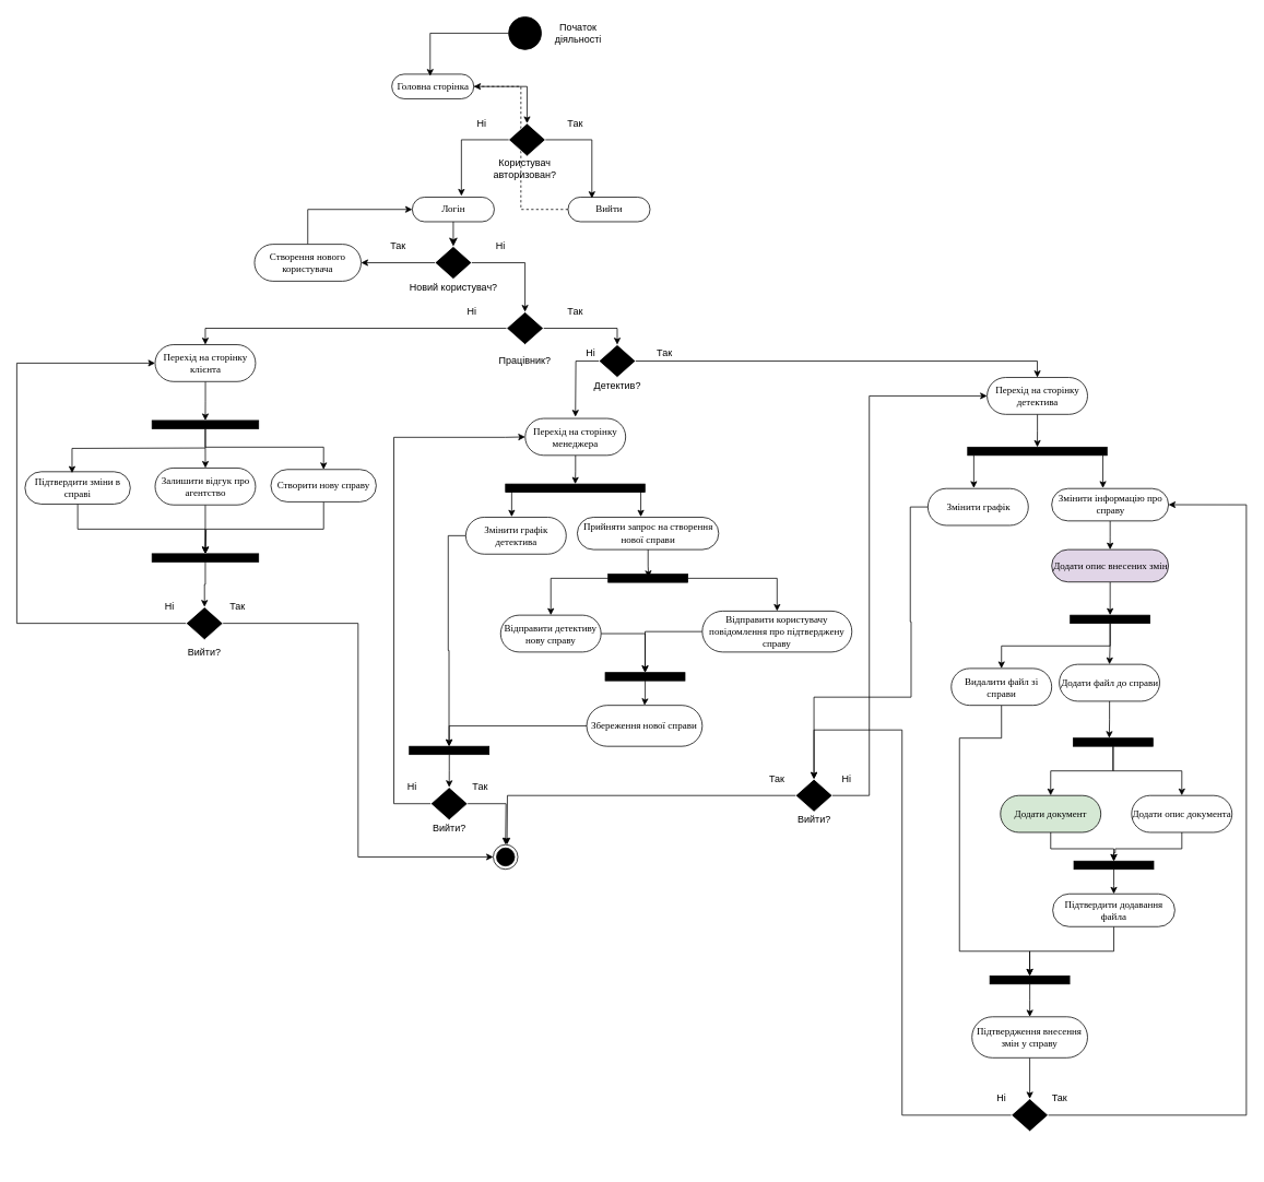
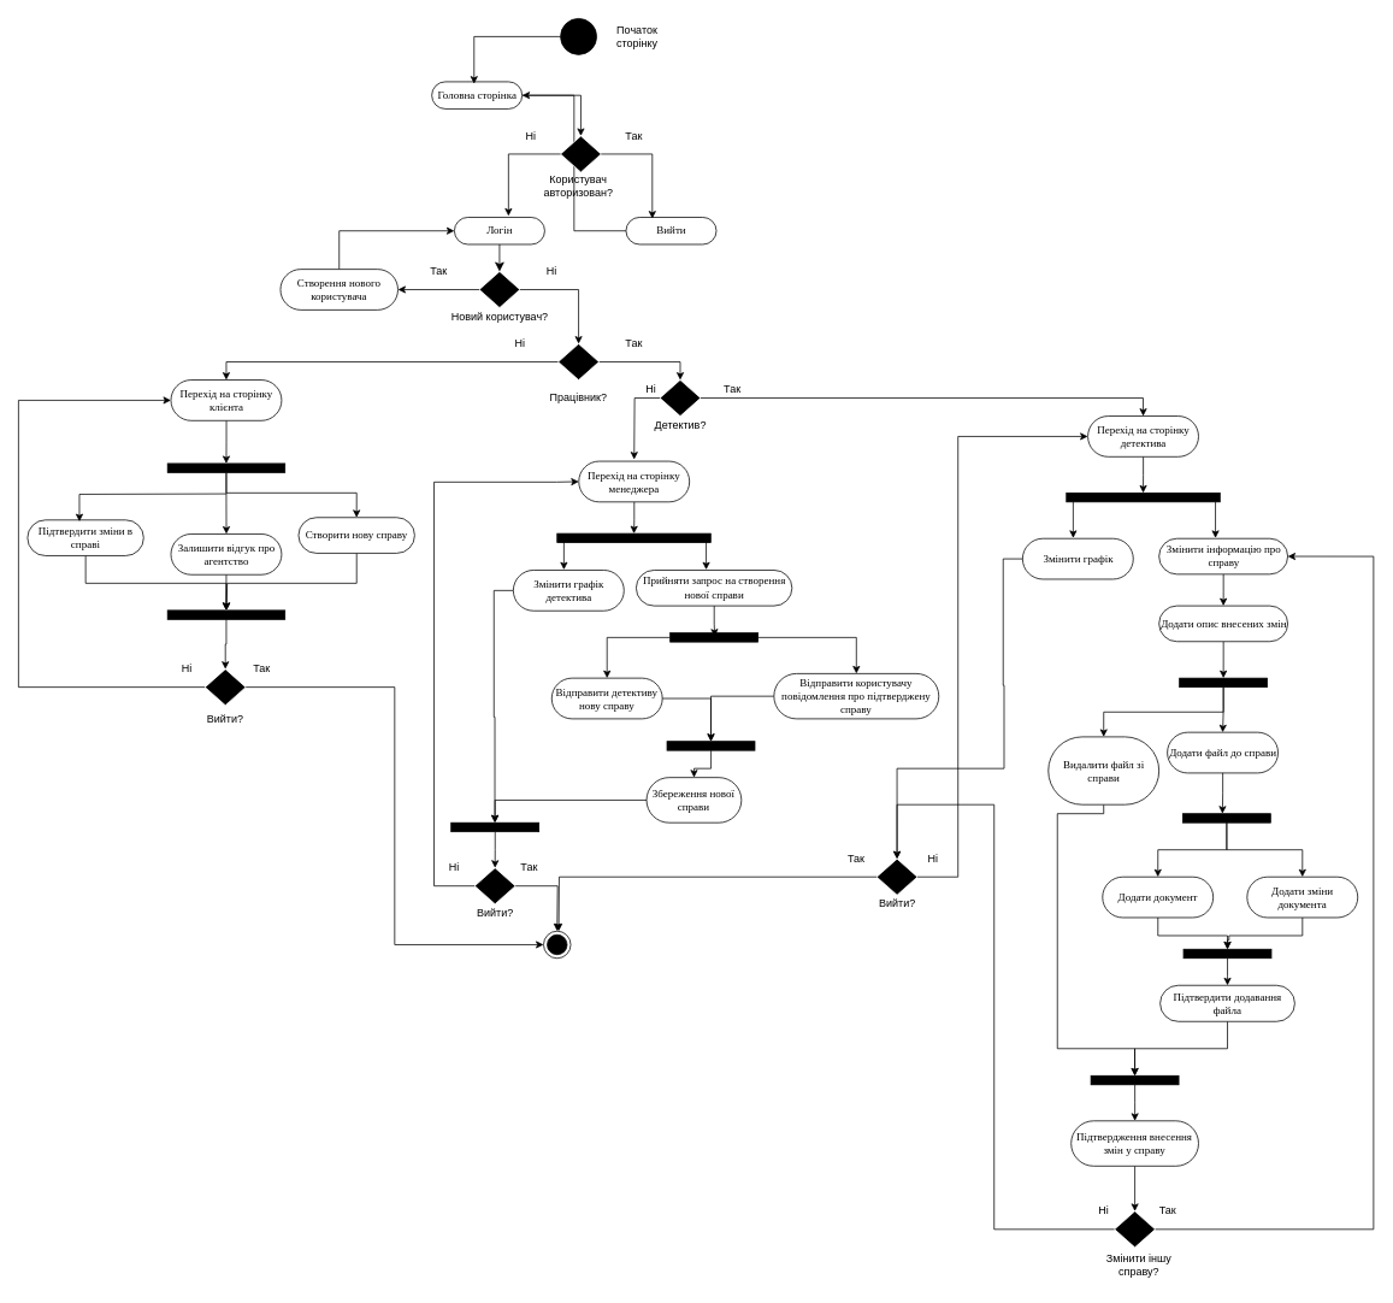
- <mxCell id="63" value="Початок діяльності" style="rounded=0;whiteSpace=wrap;html=1;fillColor=none;strokeColor=none;" vertex="1" parent="1"><mxGeometry x="670" y="25" width="70" height="30" as="geometry" /></mxCell>
+ <mxCell id="63" value="Початок сторінку" style="rounded=0;whiteSpace=wrap;html=1;fillColor=none;strokeColor=none;" vertex="1" parent="1"><mxGeometry x="670" y="25" width="70" height="30" as="geometry" /></mxCell>
- <mxCell id="15" style="edgeStyle=orthogonalEdgeStyle;rounded=0;orthogonalLoop=1;jettySize=auto;html=1;entryX=1;entryY=0.5;entryDx=0;entryDy=0;endArrow=classic;endFill=1;dashed=1;" edge="1" parent="1" source="16" target="13"><mxGeometry relative="1" as="geometry" /></mxCell>
+ <mxCell id="15" style="edgeStyle=orthogonalEdgeStyle;rounded=0;orthogonalLoop=1;jettySize=auto;html=1;entryX=1;entryY=0.5;entryDx=0;entryDy=0;endArrow=classic;endFill=1;" edge="1" parent="1" source="16" target="13"><mxGeometry relative="1" as="geometry" /></mxCell>
- <mxCell id="74" value="Залишити відгук про агентство" style="rounded=1;whiteSpace=wrap;html=1;shadow=0;comic=0;labelBackgroundColor=none;strokeWidth=1;fontFamily=Verdana;fontSize=12;align=center;arcSize=50;" vertex="1" parent="1"><mxGeometry x="188.75" y="570.5" width="122.5" height="45" as="geometry" /></mxCell>
+ <mxCell id="74" value="Залишити відгук про агентство" style="rounded=1;whiteSpace=wrap;html=1;shadow=0;comic=0;labelBackgroundColor=none;strokeWidth=1;fontFamily=Verdana;fontSize=12;align=center;arcSize=50;" vertex="1" parent="1"><mxGeometry x="188.75" y="590.5" width="122.5" height="45" as="geometry" /></mxCell>
- <mxCell id="107" value="Додати опис внесених змін" style="rounded=1;whiteSpace=wrap;html=1;shadow=0;comic=0;labelBackgroundColor=none;strokeWidth=1;fontFamily=Verdana;fontSize=12;align=center;arcSize=50;fillColor=#e1d5e7;" vertex="1" parent="1"><mxGeometry x="1282.51" y="670" width="142.5" height="39.5" as="geometry" /></mxCell>
+ <mxCell id="107" value="Додати опис внесених змін" style="rounded=1;whiteSpace=wrap;html=1;shadow=0;comic=0;labelBackgroundColor=none;strokeWidth=1;fontFamily=Verdana;fontSize=12;align=center;arcSize=50;" vertex="1" parent="1"><mxGeometry x="1282.51" y="670" width="142.5" height="39.5" as="geometry" /></mxCell>
- <mxCell id="99" value="Видалити файл зі справи" style="rounded=1;whiteSpace=wrap;html=1;shadow=0;comic=0;labelBackgroundColor=none;strokeWidth=1;fontFamily=Verdana;fontSize=12;align=center;arcSize=50;" vertex="1" parent="1"><mxGeometry x="1160" y="815" width="122.5" height="45" as="geometry" /></mxCell>
+ <mxCell id="99" value="Видалити файл зі справи" style="rounded=1;whiteSpace=wrap;html=1;shadow=0;comic=0;labelBackgroundColor=none;strokeWidth=1;fontFamily=Verdana;fontSize=12;align=center;arcSize=50;" vertex="1" parent="1"><mxGeometry x="1160" y="815" width="122.5" height="75" as="geometry" /></mxCell>
- <mxCell id="50" value="Збереження нової справи" style="rounded=1;whiteSpace=wrap;html=1;shadow=0;comic=0;labelBackgroundColor=none;strokeWidth=1;fontFamily=Verdana;fontSize=12;align=center;arcSize=50;" vertex="1" parent="1"><mxGeometry x="715.25" y="860" width="141" height="50" as="geometry" /></mxCell>
+ <mxCell id="50" value="Збереження нової справи" style="rounded=1;whiteSpace=wrap;html=1;shadow=0;comic=0;labelBackgroundColor=none;strokeWidth=1;fontFamily=Verdana;fontSize=12;align=center;arcSize=50;" vertex="1" parent="1"><mxGeometry x="715.25" y="860" width="105" height="50" as="geometry" /></mxCell>
- <mxCell id="112" value="Додати документ" style="rounded=1;whiteSpace=wrap;html=1;shadow=0;comic=0;labelBackgroundColor=none;strokeWidth=1;fontFamily=Verdana;fontSize=12;align=center;arcSize=50;fillColor=#d5e8d4;" vertex="1" parent="1"><mxGeometry x="1220" y="970" width="122.5" height="45" as="geometry" /></mxCell>
+ <mxCell id="112" value="Додати документ" style="rounded=1;whiteSpace=wrap;html=1;shadow=0;comic=0;labelBackgroundColor=none;strokeWidth=1;fontFamily=Verdana;fontSize=12;align=center;arcSize=50;" vertex="1" parent="1"><mxGeometry x="1220" y="970" width="122.5" height="45" as="geometry" /></mxCell>
- <mxCell id="114" value="Додати опис документа" style="rounded=1;whiteSpace=wrap;html=1;shadow=0;comic=0;labelBackgroundColor=none;strokeWidth=1;fontFamily=Verdana;fontSize=12;align=center;arcSize=50;" vertex="1" parent="1"><mxGeometry x="1380" y="970" width="122.5" height="45" as="geometry" /></mxCell>
+ <mxCell id="114" value="Додати зміни документа" style="rounded=1;whiteSpace=wrap;html=1;shadow=0;comic=0;labelBackgroundColor=none;strokeWidth=1;fontFamily=Verdana;fontSize=12;align=center;arcSize=50;" vertex="1" parent="1"><mxGeometry x="1380" y="970" width="122.5" height="45" as="geometry" /></mxCell>
+ <mxCell id="128" value="Змінити іншу справу?" style="rounded=0;whiteSpace=wrap;html=1;fillColor=none;strokeColor=none;" vertex="1" parent="1"><mxGeometry x="1213.38" y="1380" width="95.37" height="40" as="geometry" /></mxCell>
